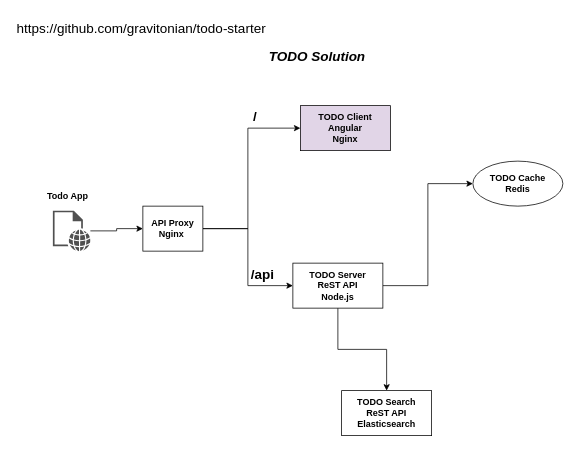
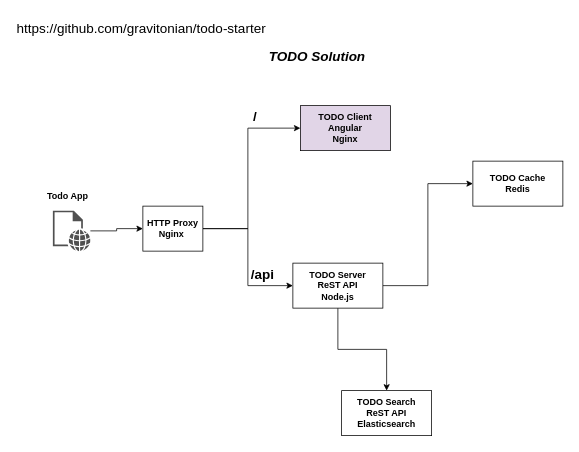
- <mxCell id="13" value="&lt;b style=&quot;border-color: var(--border-color);&quot;&gt;TODO Cache&lt;br&gt;Redis&lt;br&gt;&lt;/b&gt;" style="ellipse;whiteSpace=wrap;html=1;fontSize=12;" vertex="1" parent="1"><mxGeometry x="630" y="214" width="120" height="60" as="geometry" /></mxCell>
+ <mxCell id="13" value="&lt;b style=&quot;border-color: var(--border-color);&quot;&gt;TODO Cache&lt;br&gt;Redis&lt;br&gt;&lt;/b&gt;" style="rounded=0;whiteSpace=wrap;html=1;fontSize=12;" vertex="1" parent="1"><mxGeometry x="630" y="214" width="120" height="60" as="geometry" /></mxCell>
- <mxCell id="8" value="&lt;b&gt;API Proxy&lt;br&gt;Nginx&amp;nbsp;&lt;/b&gt;" style="rounded=0;whiteSpace=wrap;html=1;fontSize=12;" vertex="1" parent="1"><mxGeometry x="190" y="274" width="80" height="60" as="geometry" /></mxCell>
+ <mxCell id="8" value="&lt;b&gt;HTTP Proxy&lt;br&gt;Nginx&amp;nbsp;&lt;/b&gt;" style="rounded=0;whiteSpace=wrap;html=1;fontSize=12;" vertex="1" parent="1"><mxGeometry x="190" y="274" width="80" height="60" as="geometry" /></mxCell>
